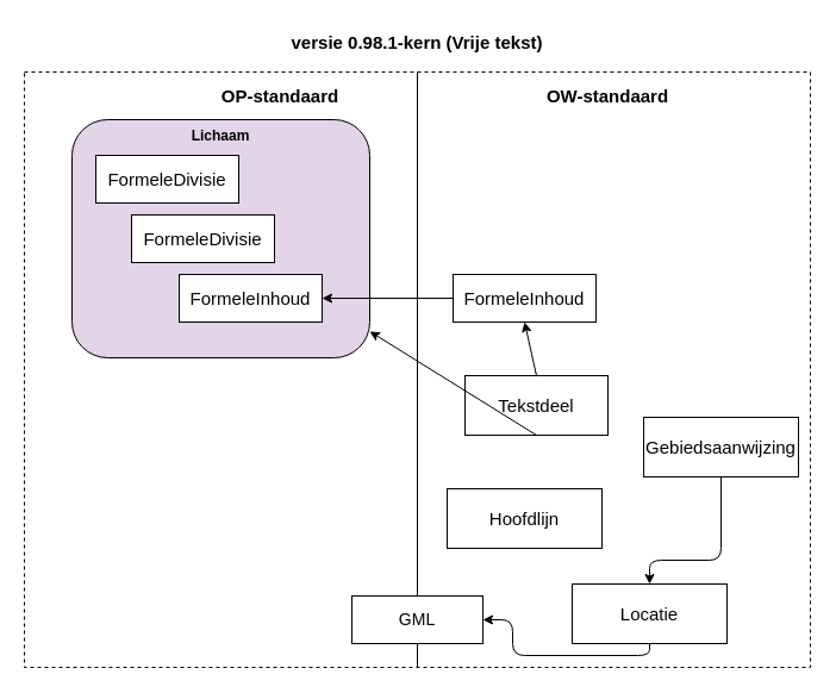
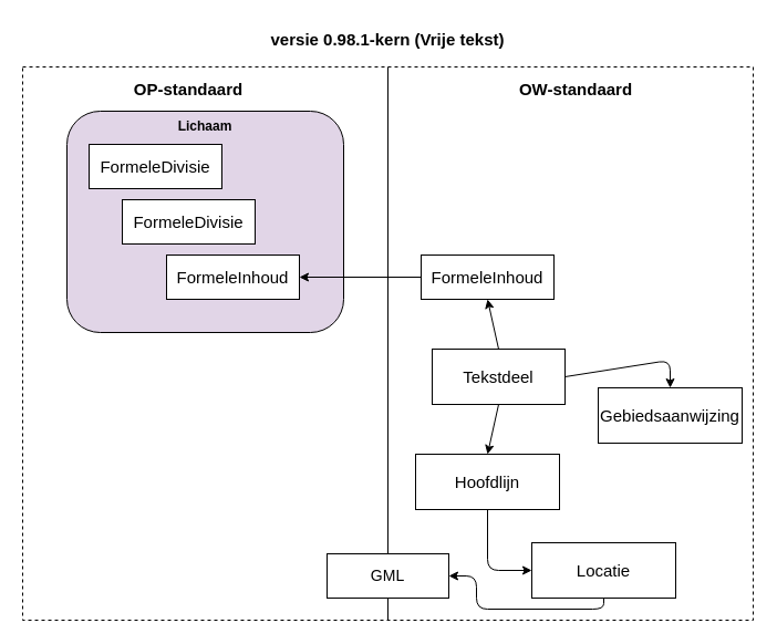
- <mxCell id="7" value="OP-standaard" style="text;html=1;strokeColor=none;fillColor=none;align=center;verticalAlign=middle;whiteSpace=wrap;rounded=0;fontSize=15;fontStyle=1" parent="1" vertex="1"><mxGeometry x="165" y="70" width="140" height="20" as="geometry" /></mxCell>
+ <mxCell id="7" value="OP-standaard" style="text;html=1;strokeColor=none;fillColor=none;align=center;verticalAlign=middle;whiteSpace=wrap;rounded=0;fontSize=15;fontStyle=1" parent="1" vertex="1"><mxGeometry x="100" y="70" width="140" height="20" as="geometry" /></mxCell>
- <mxCell id="8" value="OW-standaard" style="text;html=1;strokeColor=none;fillColor=none;align=center;verticalAlign=middle;whiteSpace=wrap;rounded=0;fontSize=15;fontStyle=1" parent="1" vertex="1"><mxGeometry x="440" y="70" width="140" height="20" as="geometry" /></mxCell>
+ <mxCell id="8" value="OW-standaard" style="text;html=1;strokeColor=none;fillColor=none;align=center;verticalAlign=middle;whiteSpace=wrap;rounded=0;fontSize=15;fontStyle=1" parent="1" vertex="1"><mxGeometry x="450" y="70" width="140" height="20" as="geometry" /></mxCell>
- <mxCell id="18" value="" style="endArrow=classic;html=1;exitX=0.5;exitY=1;exitDx=0;exitDy=0;" parent="1" source="12" target="3" edge="1"><mxGeometry width="50" height="50" relative="1" as="geometry"><mxPoint x="750" y="390" as="sourcePoint" /><mxPoint x="800" y="340" as="targetPoint" /></mxGeometry></mxCell>
+ <mxCell id="18" value="" style="endArrow=classic;html=1;exitX=0.5;exitY=1;exitDx=0;exitDy=0;entryX=0.5;entryY=0;entryDx=0;entryDy=0;" parent="1" source="12" target="15" edge="1"><mxGeometry width="50" height="50" relative="1" as="geometry"><mxPoint x="750" y="390" as="sourcePoint" /><mxPoint x="800" y="340" as="targetPoint" /></mxGeometry></mxCell>
+ <mxCell id="19" value="" style="endArrow=classic;html=1;exitX=1;exitY=0.5;exitDx=0;exitDy=0;entryX=0.5;entryY=0;entryDx=0;entryDy=0;" parent="1" source="12" target="13" edge="1"><mxGeometry width="50" height="50" relative="1" as="geometry"><mxPoint x="790" y="380" as="sourcePoint" /><mxPoint x="840" y="330" as="targetPoint" /><Array as="points"><mxPoint x="605" y="325" /></Array></mxGeometry></mxCell>
- <mxCell id="20" value="" style="endArrow=classic;html=1;exitX=0.5;exitY=1;exitDx=0;exitDy=0;entryX=0.5;entryY=0;entryDx=0;entryDy=0;" parent="1" source="13" target="14" edge="1"><mxGeometry width="50" height="50" relative="1" as="geometry"><mxPoint x="730" y="520" as="sourcePoint" /><mxPoint x="780" y="470" as="targetPoint" /><Array as="points"><mxPoint x="605" y="470" /><mxPoint x="545" y="470" /></Array></mxGeometry></mxCell>
+ <mxCell id="21" value="" style="endArrow=classic;html=1;exitX=0.5;exitY=1;exitDx=0;exitDy=0;entryX=0;entryY=0.5;entryDx=0;entryDy=0;" parent="1" source="15" target="14" edge="1"><mxGeometry width="50" height="50" relative="1" as="geometry"><mxPoint x="420" y="600" as="sourcePoint" /><mxPoint x="470" y="550" as="targetPoint" /><Array as="points"><mxPoint x="440" y="515" /></Array></mxGeometry></mxCell>
